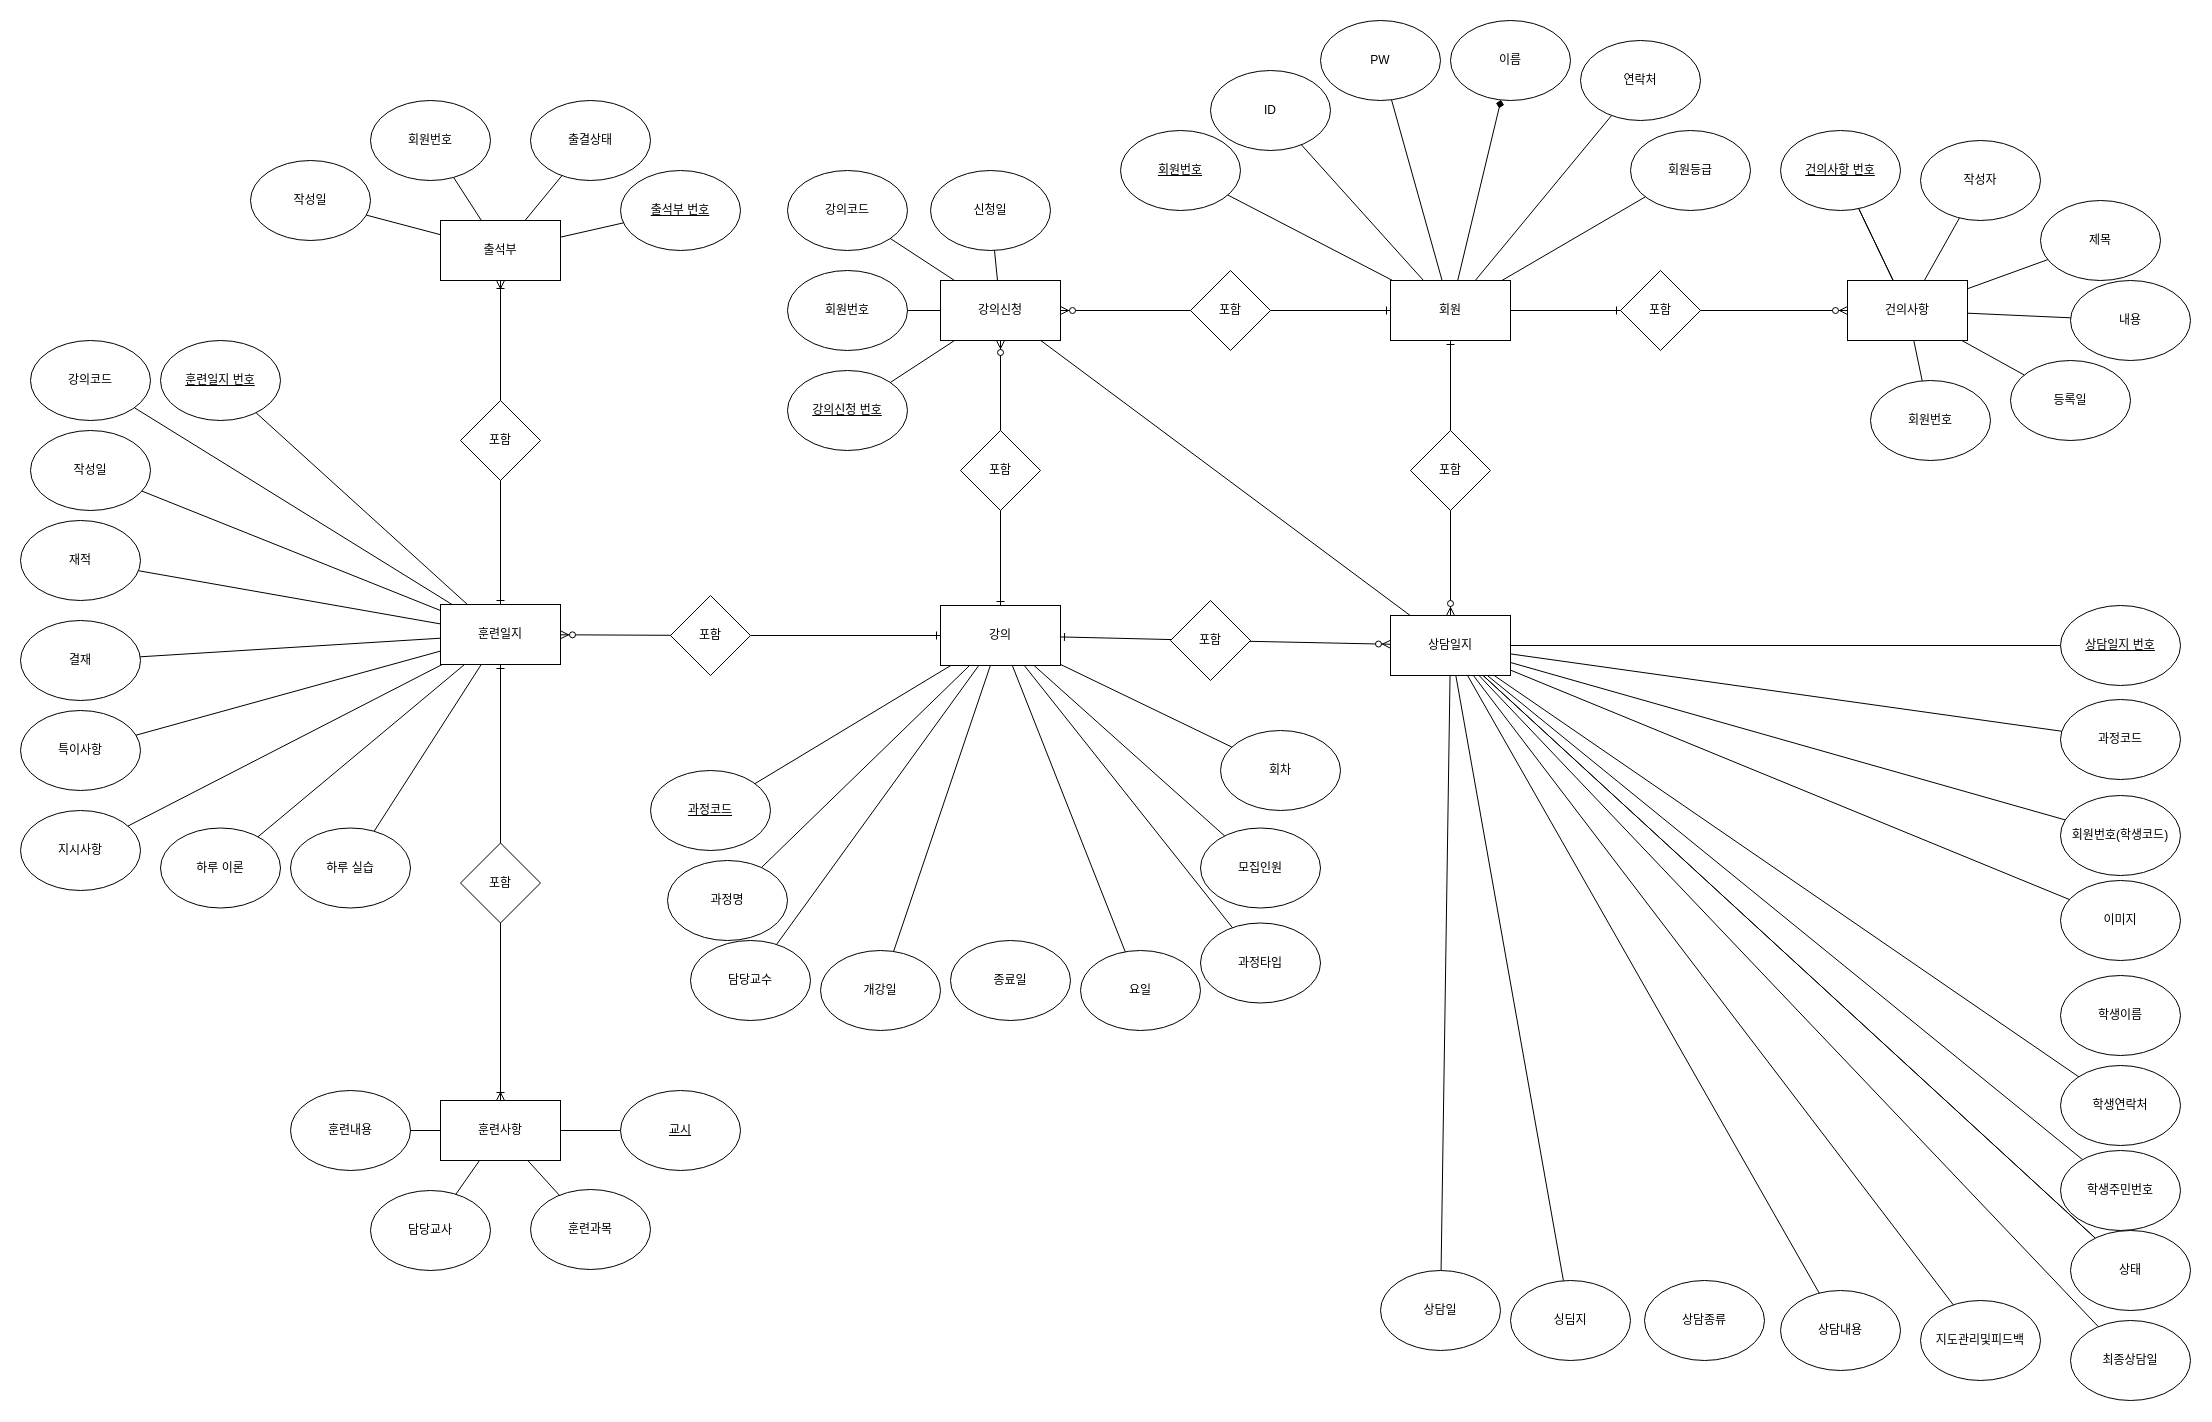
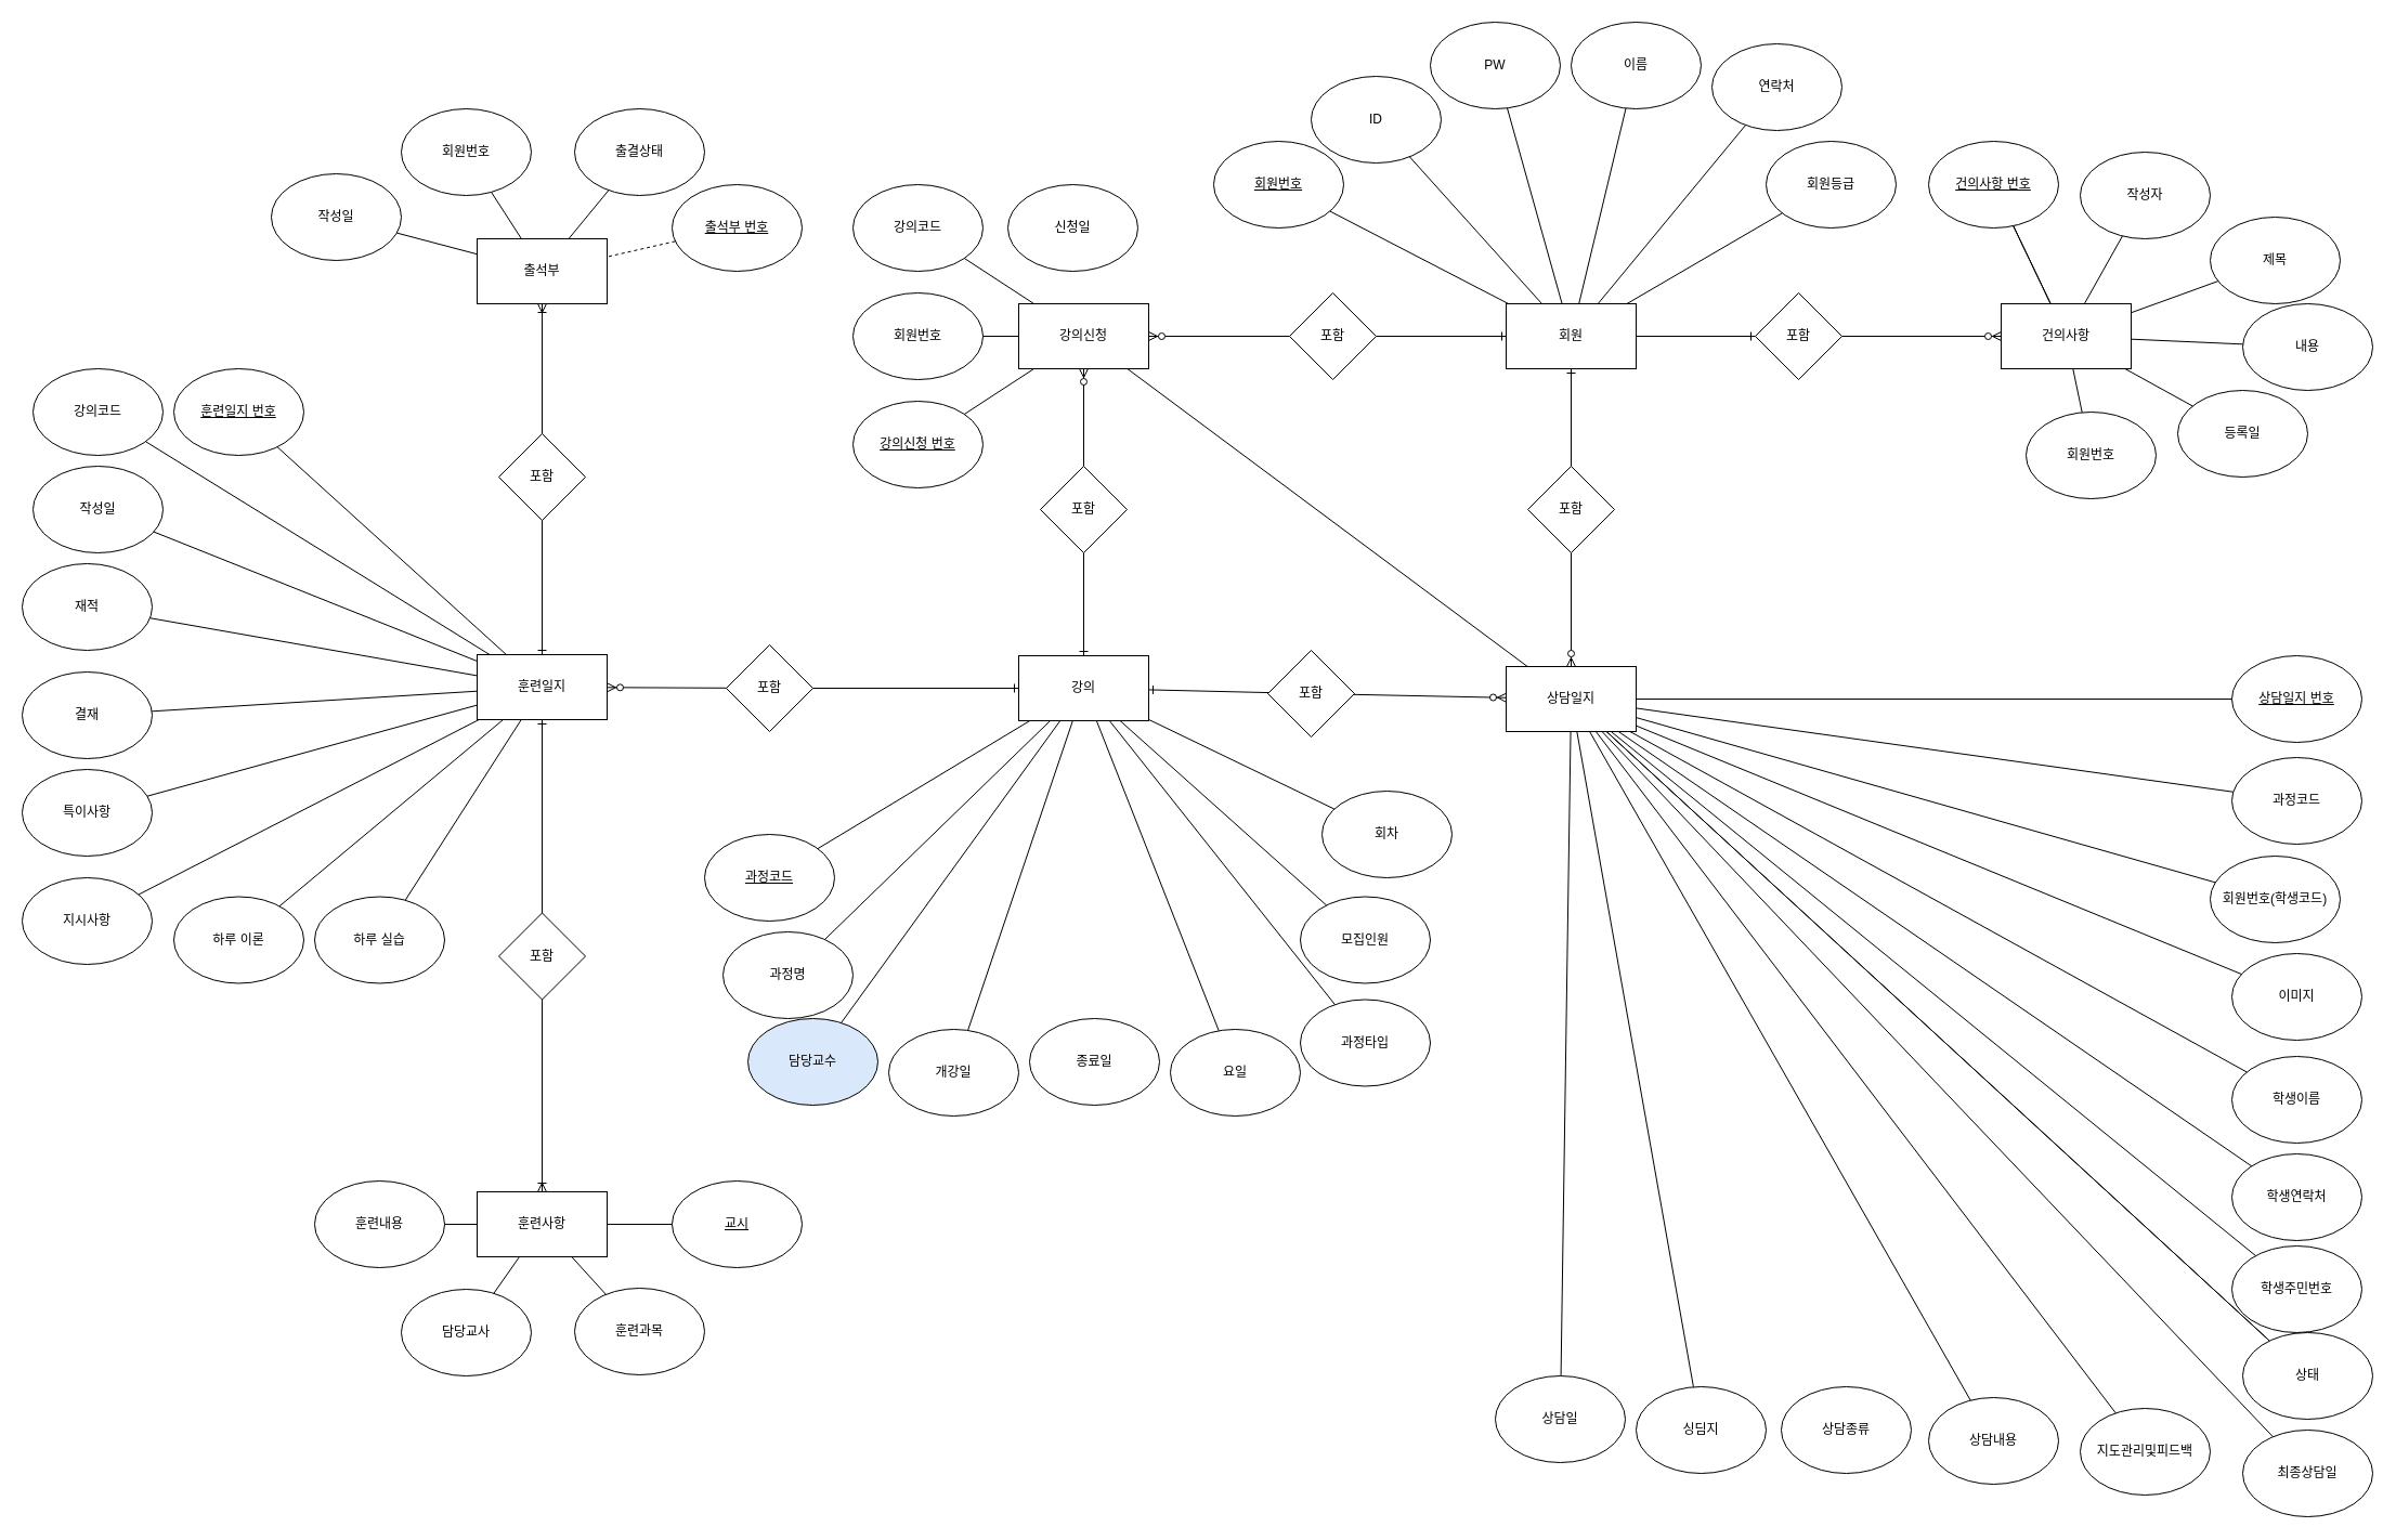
- <mxCell id="23" value="" style="endArrow=diamond;html=1;" edge="1" parent="1" source="2" target="6"><mxGeometry width="50" height="50" relative="1" as="geometry"><mxPoint x="1490" y="380" as="sourcePoint" /><mxPoint x="1540" y="330" as="targetPoint" /></mxGeometry></mxCell>
+ <mxCell id="23" value="" style="endArrow=none;html=1;" edge="1" parent="1" source="2" target="6"><mxGeometry width="50" height="50" relative="1" as="geometry"><mxPoint x="1490" y="380" as="sourcePoint" /><mxPoint x="1540" y="330" as="targetPoint" /></mxGeometry></mxCell>
- <mxCell id="143" value="" style="endArrow=none;html=1;" edge="1" parent="1" source="142" target="135"><mxGeometry width="50" height="50" relative="1" as="geometry"><mxPoint x="602.972" y="181.474" as="sourcePoint" /><mxPoint x="545.455" y="230" as="targetPoint" /></mxGeometry></mxCell>
+ <mxCell id="143" value="" style="endArrow=none;html=1;dashed=1;" edge="1" parent="1" source="142" target="135"><mxGeometry width="50" height="50" relative="1" as="geometry"><mxPoint x="602.972" y="181.474" as="sourcePoint" /><mxPoint x="545.455" y="230" as="targetPoint" /></mxGeometry></mxCell>
- <mxCell id="41" value="" style="endArrow=none;html=1;" edge="1" parent="1" source="35" target="38"><mxGeometry width="50" height="50" relative="1" as="geometry"><mxPoint x="1050" y="350" as="sourcePoint" /><mxPoint x="1100" y="300" as="targetPoint" /></mxGeometry></mxCell>
+ <mxCell id="86" value="" style="endArrow=none;html=1;" edge="1" parent="1" source="75" target="74"><mxGeometry width="50" height="50" relative="1" as="geometry"><mxPoint x="1970" y="680" as="sourcePoint" /><mxPoint x="2020" y="630" as="targetPoint" /></mxGeometry></mxCell>
- <mxCell id="78" value="회원번호(학생코드)" style="ellipse;whiteSpace=wrap;html=1;" vertex="1" parent="1"><mxGeometry x="2060" y="795" width="120" height="80" as="geometry" /></mxCell>
+ <mxCell id="78" value="회원번호(학생코드)" style="ellipse;whiteSpace=wrap;html=1;" vertex="1" parent="1"><mxGeometry x="2040" y="790" width="120" height="80" as="geometry" /></mxCell>
- <mxCell id="13" value="담당교수" style="ellipse;whiteSpace=wrap;html=1;" vertex="1" parent="1"><mxGeometry x="690" y="940" width="120" height="80" as="geometry" /></mxCell>
+ <mxCell id="13" value="담당교수" style="ellipse;whiteSpace=wrap;html=1;fillColor=#dae8fc;" vertex="1" parent="1"><mxGeometry x="690" y="940" width="120" height="80" as="geometry" /></mxCell>
